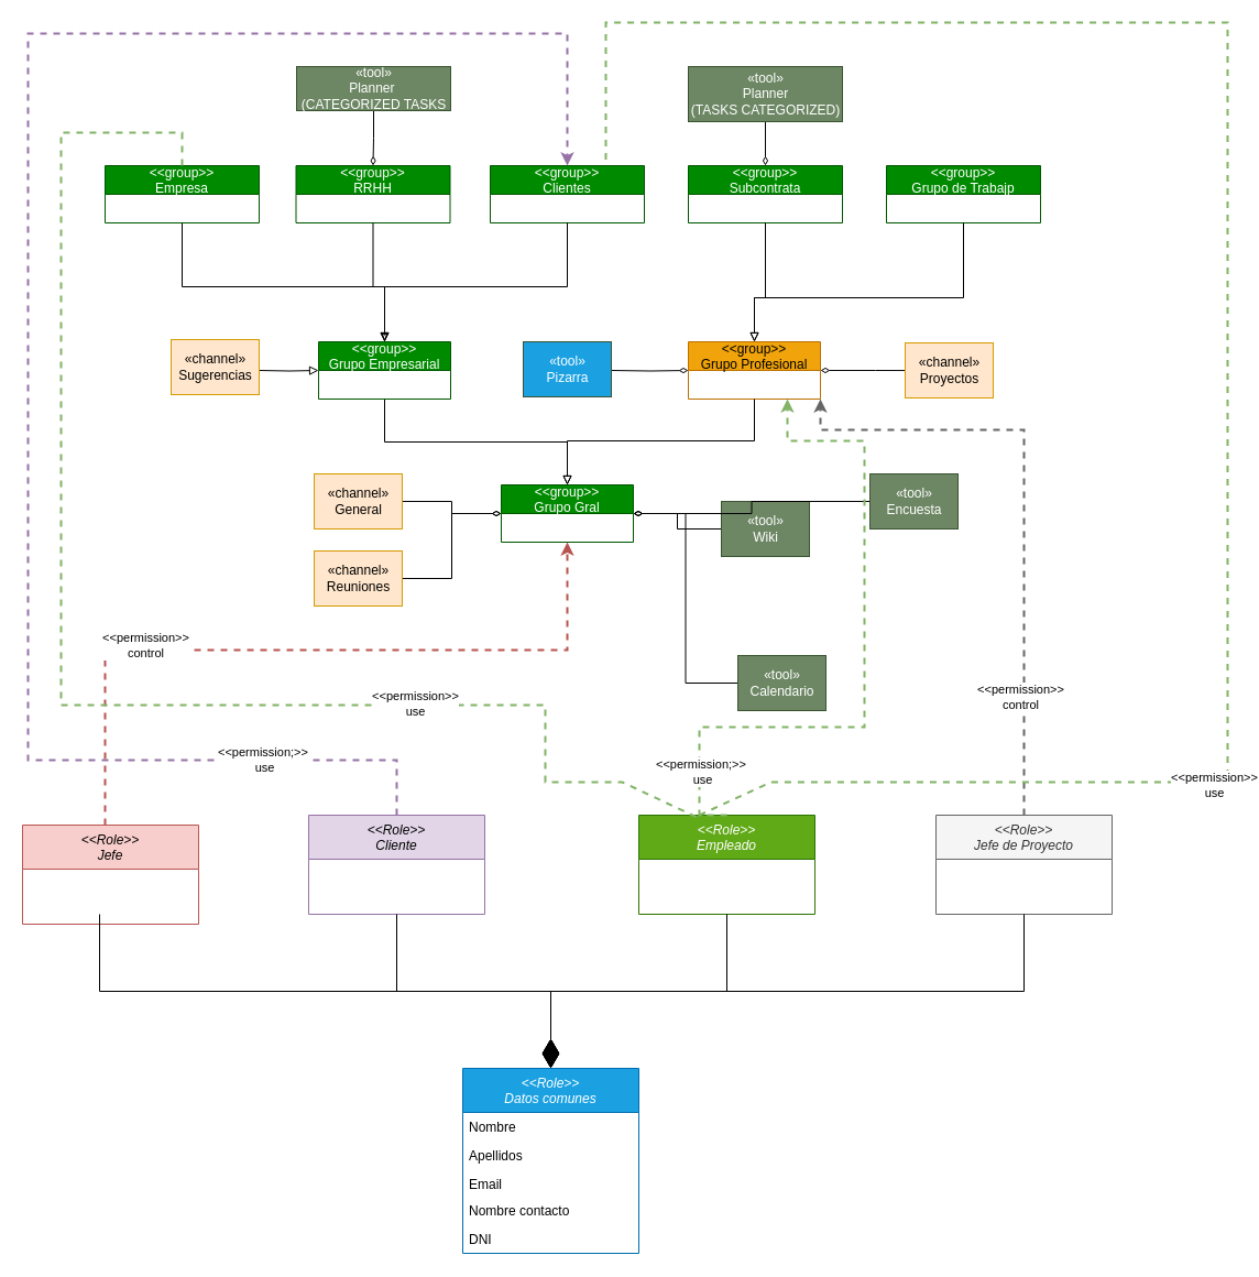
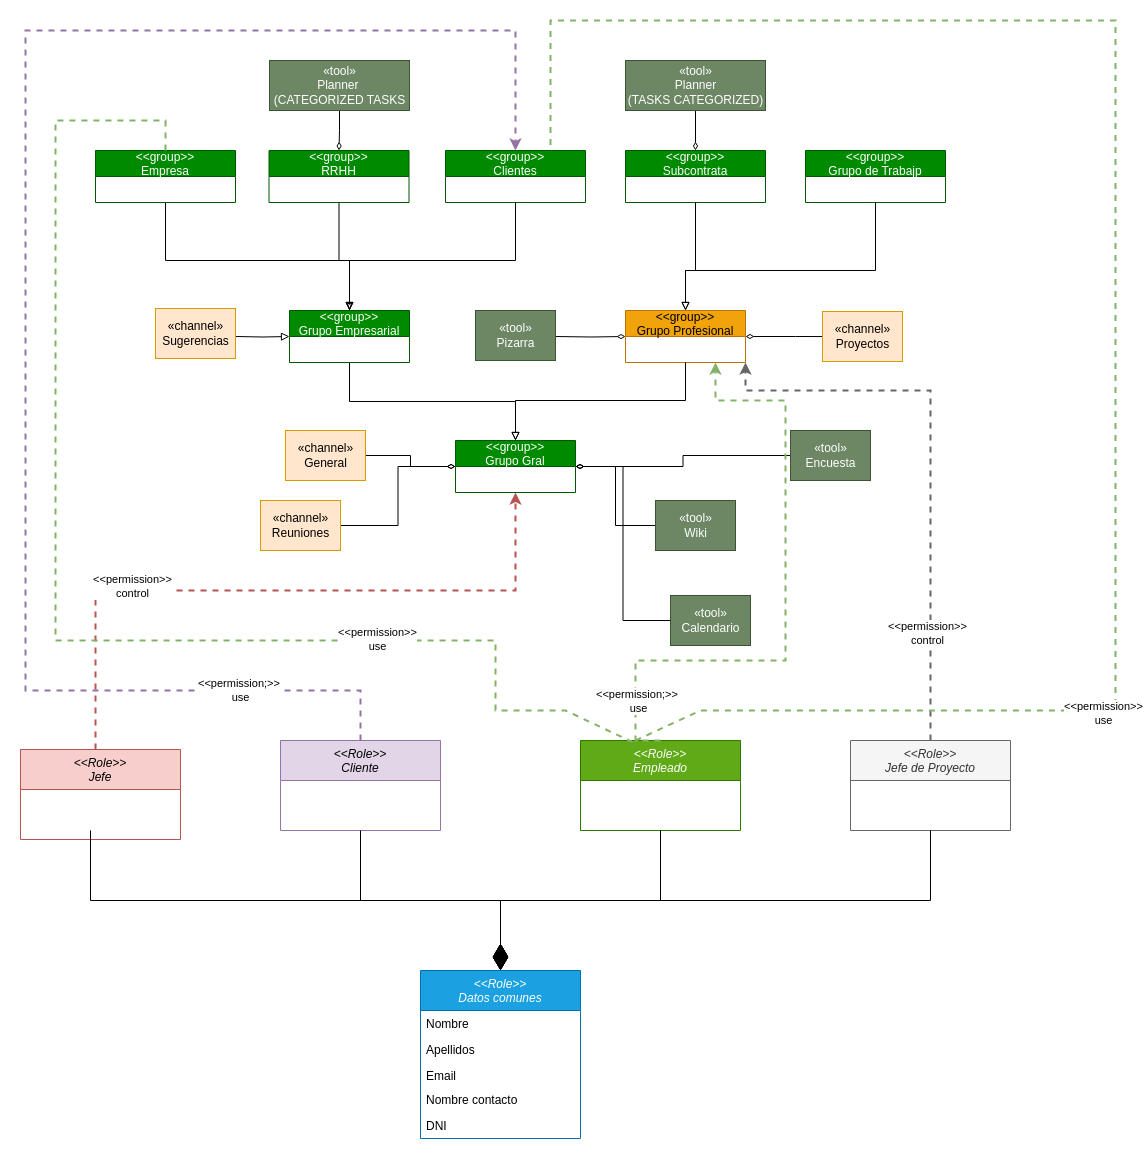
- <mxCell id="34" value="«tool»&lt;br&gt;Planner&amp;nbsp;&lt;br&gt;(CATEGORIZED TASKS" style="html=1;fillColor=#6d8764;fontColor=#ffffff;strokeColor=#3A5431;" parent="1" vertex="1"><mxGeometry x="269" y="60" width="140" height="40" as="geometry" /></mxCell>
+ <mxCell id="34" value="«tool»&lt;br&gt;Planner&amp;nbsp;&lt;br&gt;(CATEGORIZED TASKS" style="html=1;fillColor=#6d8764;fontColor=#ffffff;strokeColor=#3A5431;" parent="1" vertex="1"><mxGeometry x="269" y="60" width="140" height="50" as="geometry" /></mxCell>
- <mxCell id="19" value="«tool»&lt;br&gt;Pizarra" style="html=1;fillColor=#1ba1e2;fontColor=#ffffff;strokeColor=#3A5431;" parent="1" vertex="1"><mxGeometry x="475" y="310" width="80" height="50" as="geometry" /></mxCell>
+ <mxCell id="19" value="«tool»&lt;br&gt;Pizarra" style="html=1;fillColor=#6d8764;fontColor=#ffffff;strokeColor=#3A5431;" parent="1" vertex="1"><mxGeometry x="475" y="310" width="80" height="50" as="geometry" /></mxCell>
- <mxCell id="29" value="«tool»&lt;br&gt;Wiki" style="html=1;fillColor=#6d8764;fontColor=#ffffff;strokeColor=#3A5431;" parent="1" vertex="1"><mxGeometry x="655" y="455" width="80" height="50" as="geometry" /></mxCell>
+ <mxCell id="29" value="«tool»&lt;br&gt;Wiki" style="html=1;fillColor=#6d8764;fontColor=#ffffff;strokeColor=#3A5431;" parent="1" vertex="1"><mxGeometry x="655" y="500" width="80" height="50" as="geometry" /></mxCell>
- <mxCell id="21" value="«channel»&lt;br&gt;Reuniones" style="html=1;fillColor=#ffe6cc;strokeColor=#d79b00;" parent="1" vertex="1"><mxGeometry x="285" y="500" width="80" height="50" as="geometry" /></mxCell>
+ <mxCell id="21" value="«channel»&lt;br&gt;Reuniones" style="html=1;fillColor=#ffe6cc;strokeColor=#d79b00;" parent="1" vertex="1"><mxGeometry x="260" y="500" width="80" height="50" as="geometry" /></mxCell>
